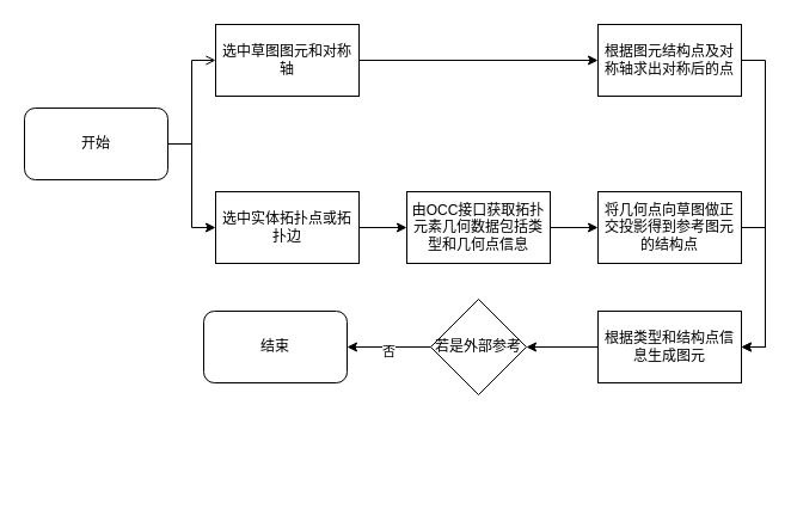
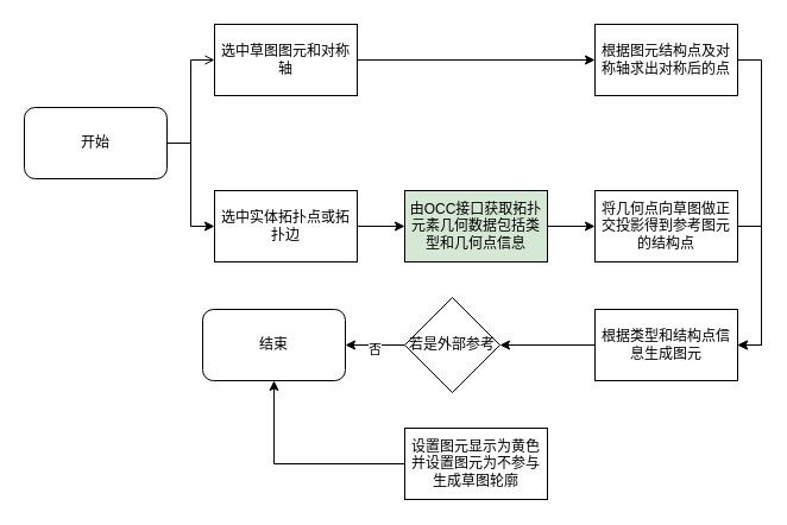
- <mxCell id="19" value="由OCC接口获取拓扑元素几何数据包括类型和几何点信息" style="rounded=0;whiteSpace=wrap;html=1;" vertex="1" parent="1"><mxGeometry x="340" y="160" width="120" height="60" as="geometry" /></mxCell>
+ <mxCell id="19" value="由OCC接口获取拓扑元素几何数据包括类型和几何点信息" style="rounded=0;whiteSpace=wrap;html=1;fillColor=#d5e8d4;" vertex="1" parent="1"><mxGeometry x="340" y="160" width="120" height="60" as="geometry" /></mxCell>
- <mxCell id="15" value="若是外部参考" style="rhombus;whiteSpace=wrap;html=1;" vertex="1" parent="1"><mxGeometry x="360" y="250" width="80" height="80" as="geometry" /></mxCell>
+ <mxCell id="15" value="若是外部参考" style="rhombus;whiteSpace=wrap;html=1;" vertex="1" parent="1"><mxGeometry x="340" y="250" width="80" height="80" as="geometry" /></mxCell>
+ <mxCell id="16" style="edgeStyle=orthogonalEdgeStyle;rounded=0;orthogonalLoop=1;jettySize=auto;html=1;entryX=0.5;entryY=1;entryDx=0;entryDy=0;" edge="1" parent="1" source="17" target="22"><mxGeometry relative="1" as="geometry" /></mxCell>
+ <mxCell id="17" value="设置图元显示为黄色并设置图元为不参与生成草图轮廓" style="rounded=0;whiteSpace=wrap;html=1;" vertex="1" parent="1"><mxGeometry x="340" y="360" width="120" height="60" as="geometry" /></mxCell>
